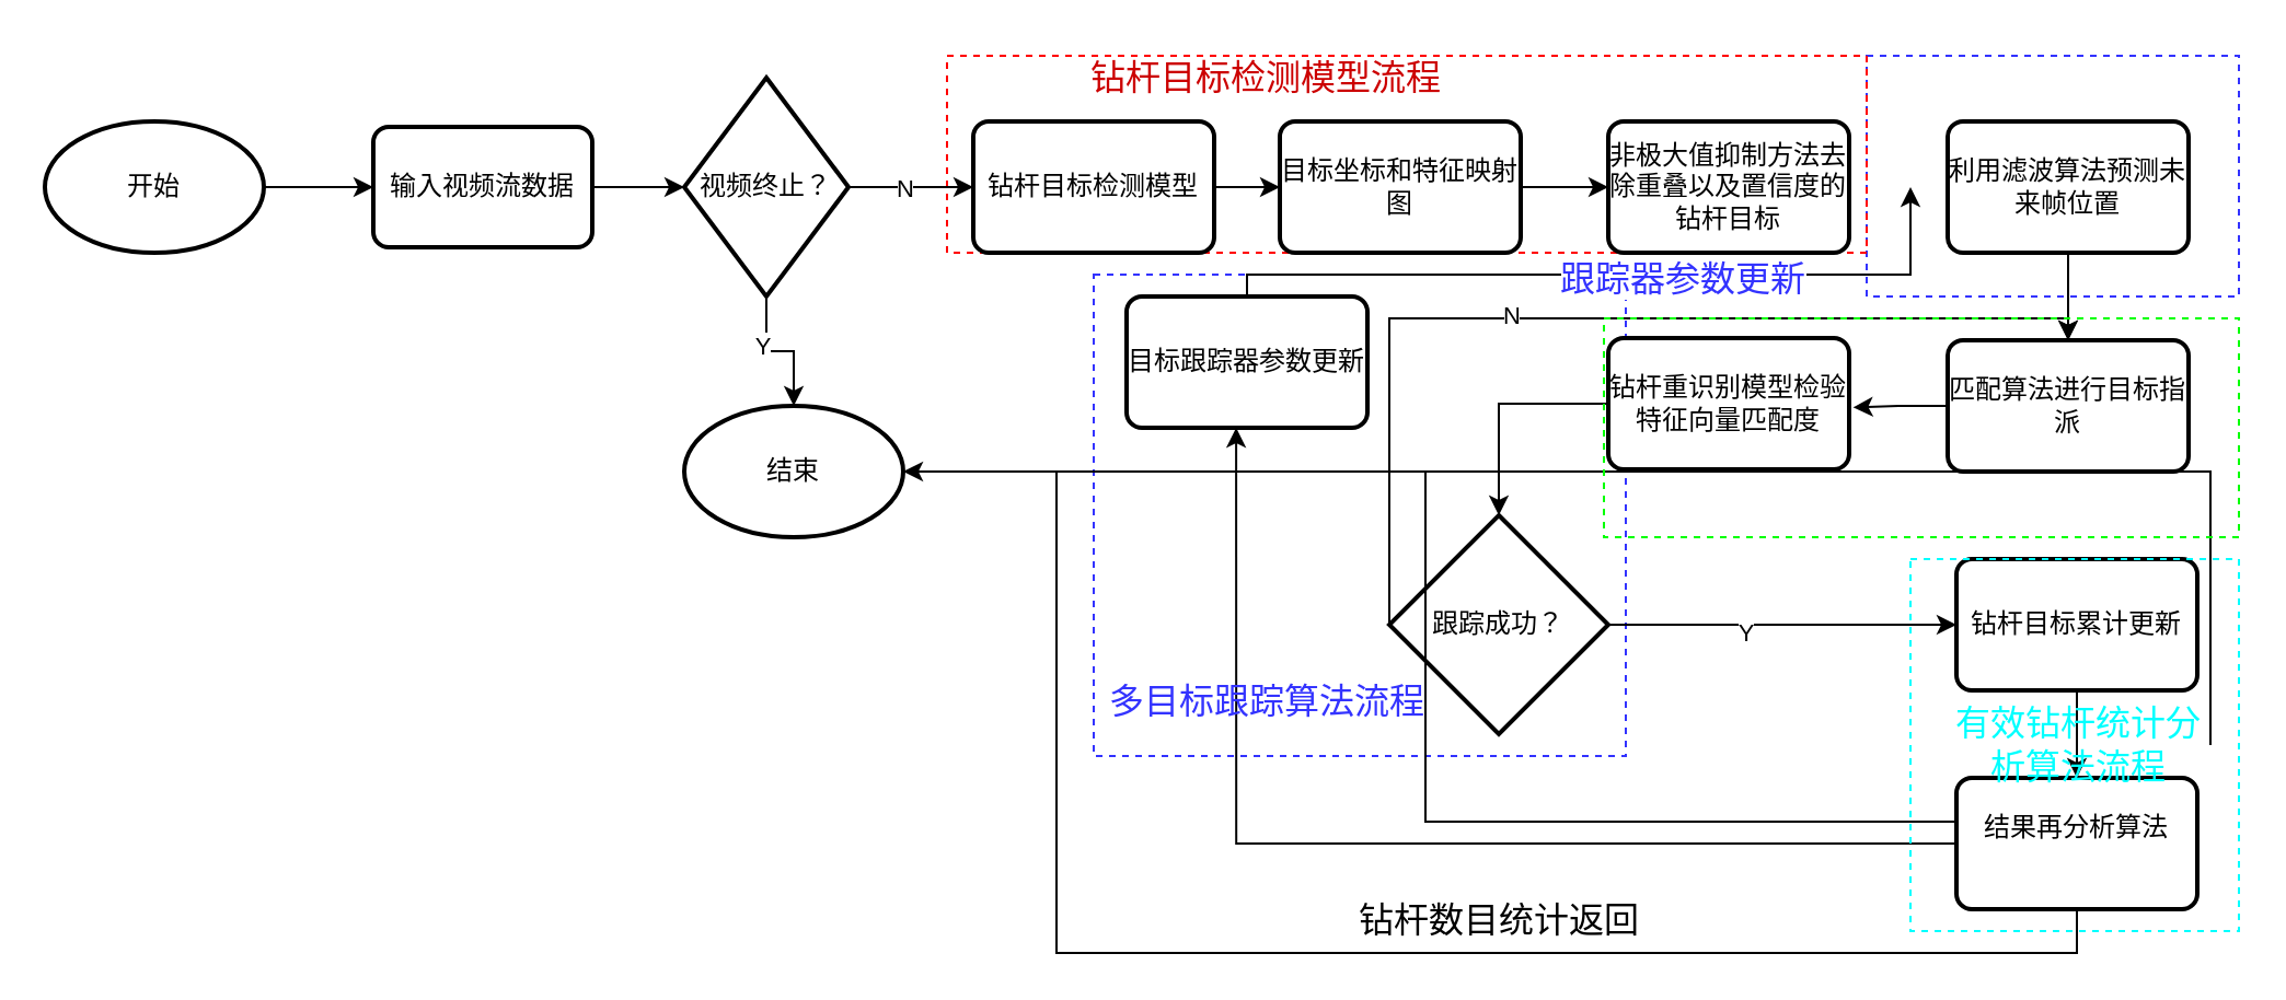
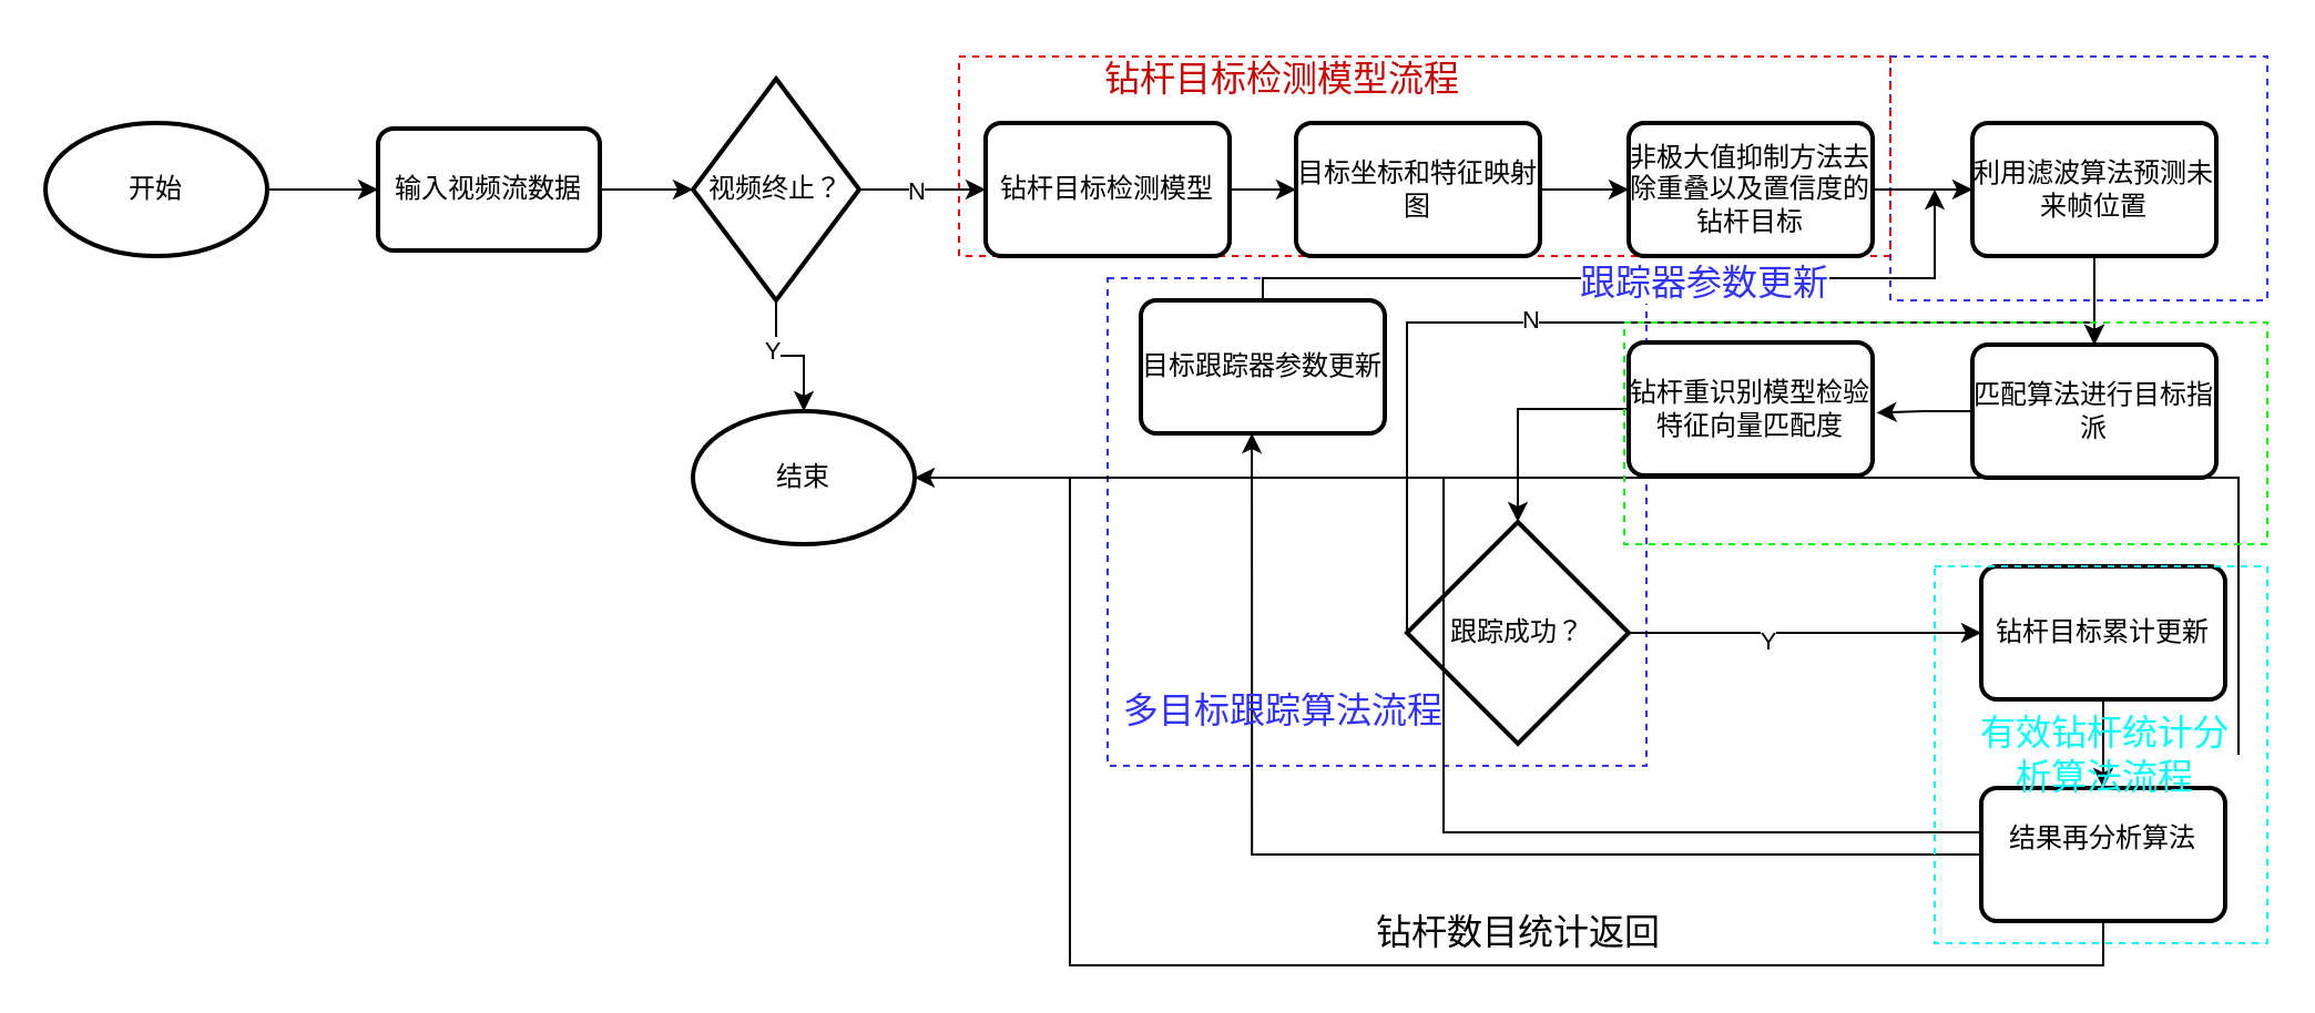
+ <mxCell id="13" style="edgeStyle=orthogonalEdgeStyle;rounded=0;orthogonalLoop=1;jettySize=auto;html=1;exitX=1;exitY=0.5;exitDx=0;exitDy=0;entryX=0;entryY=0.5;entryDx=0;entryDy=0;" edge="1" parent="1" source="14" target="16"><mxGeometry relative="1" as="geometry" /></mxCell>
